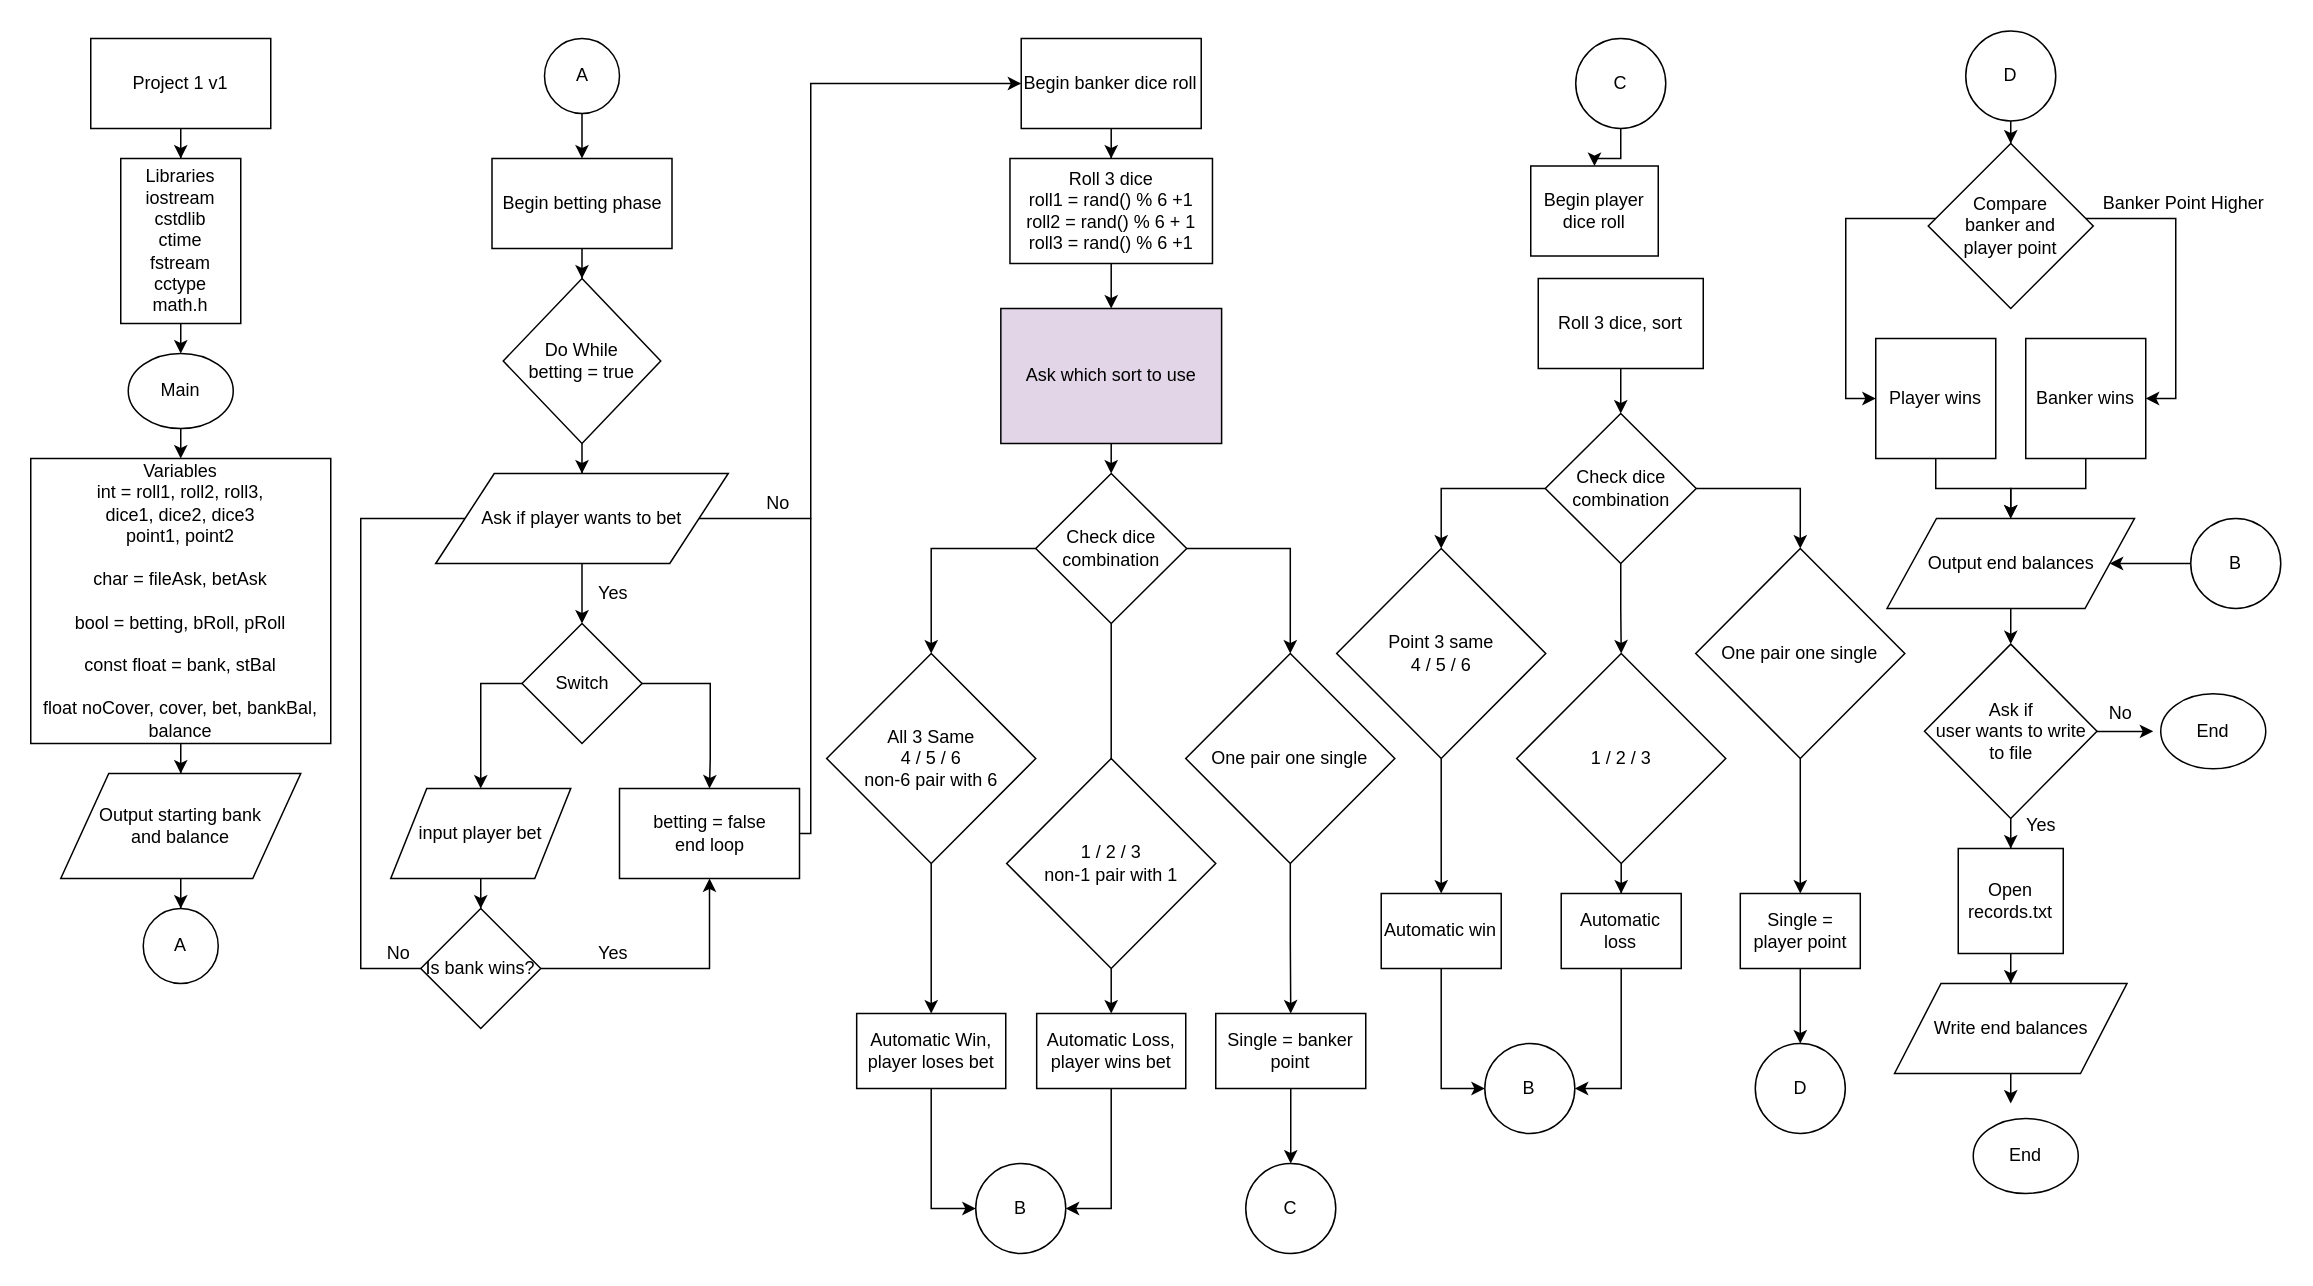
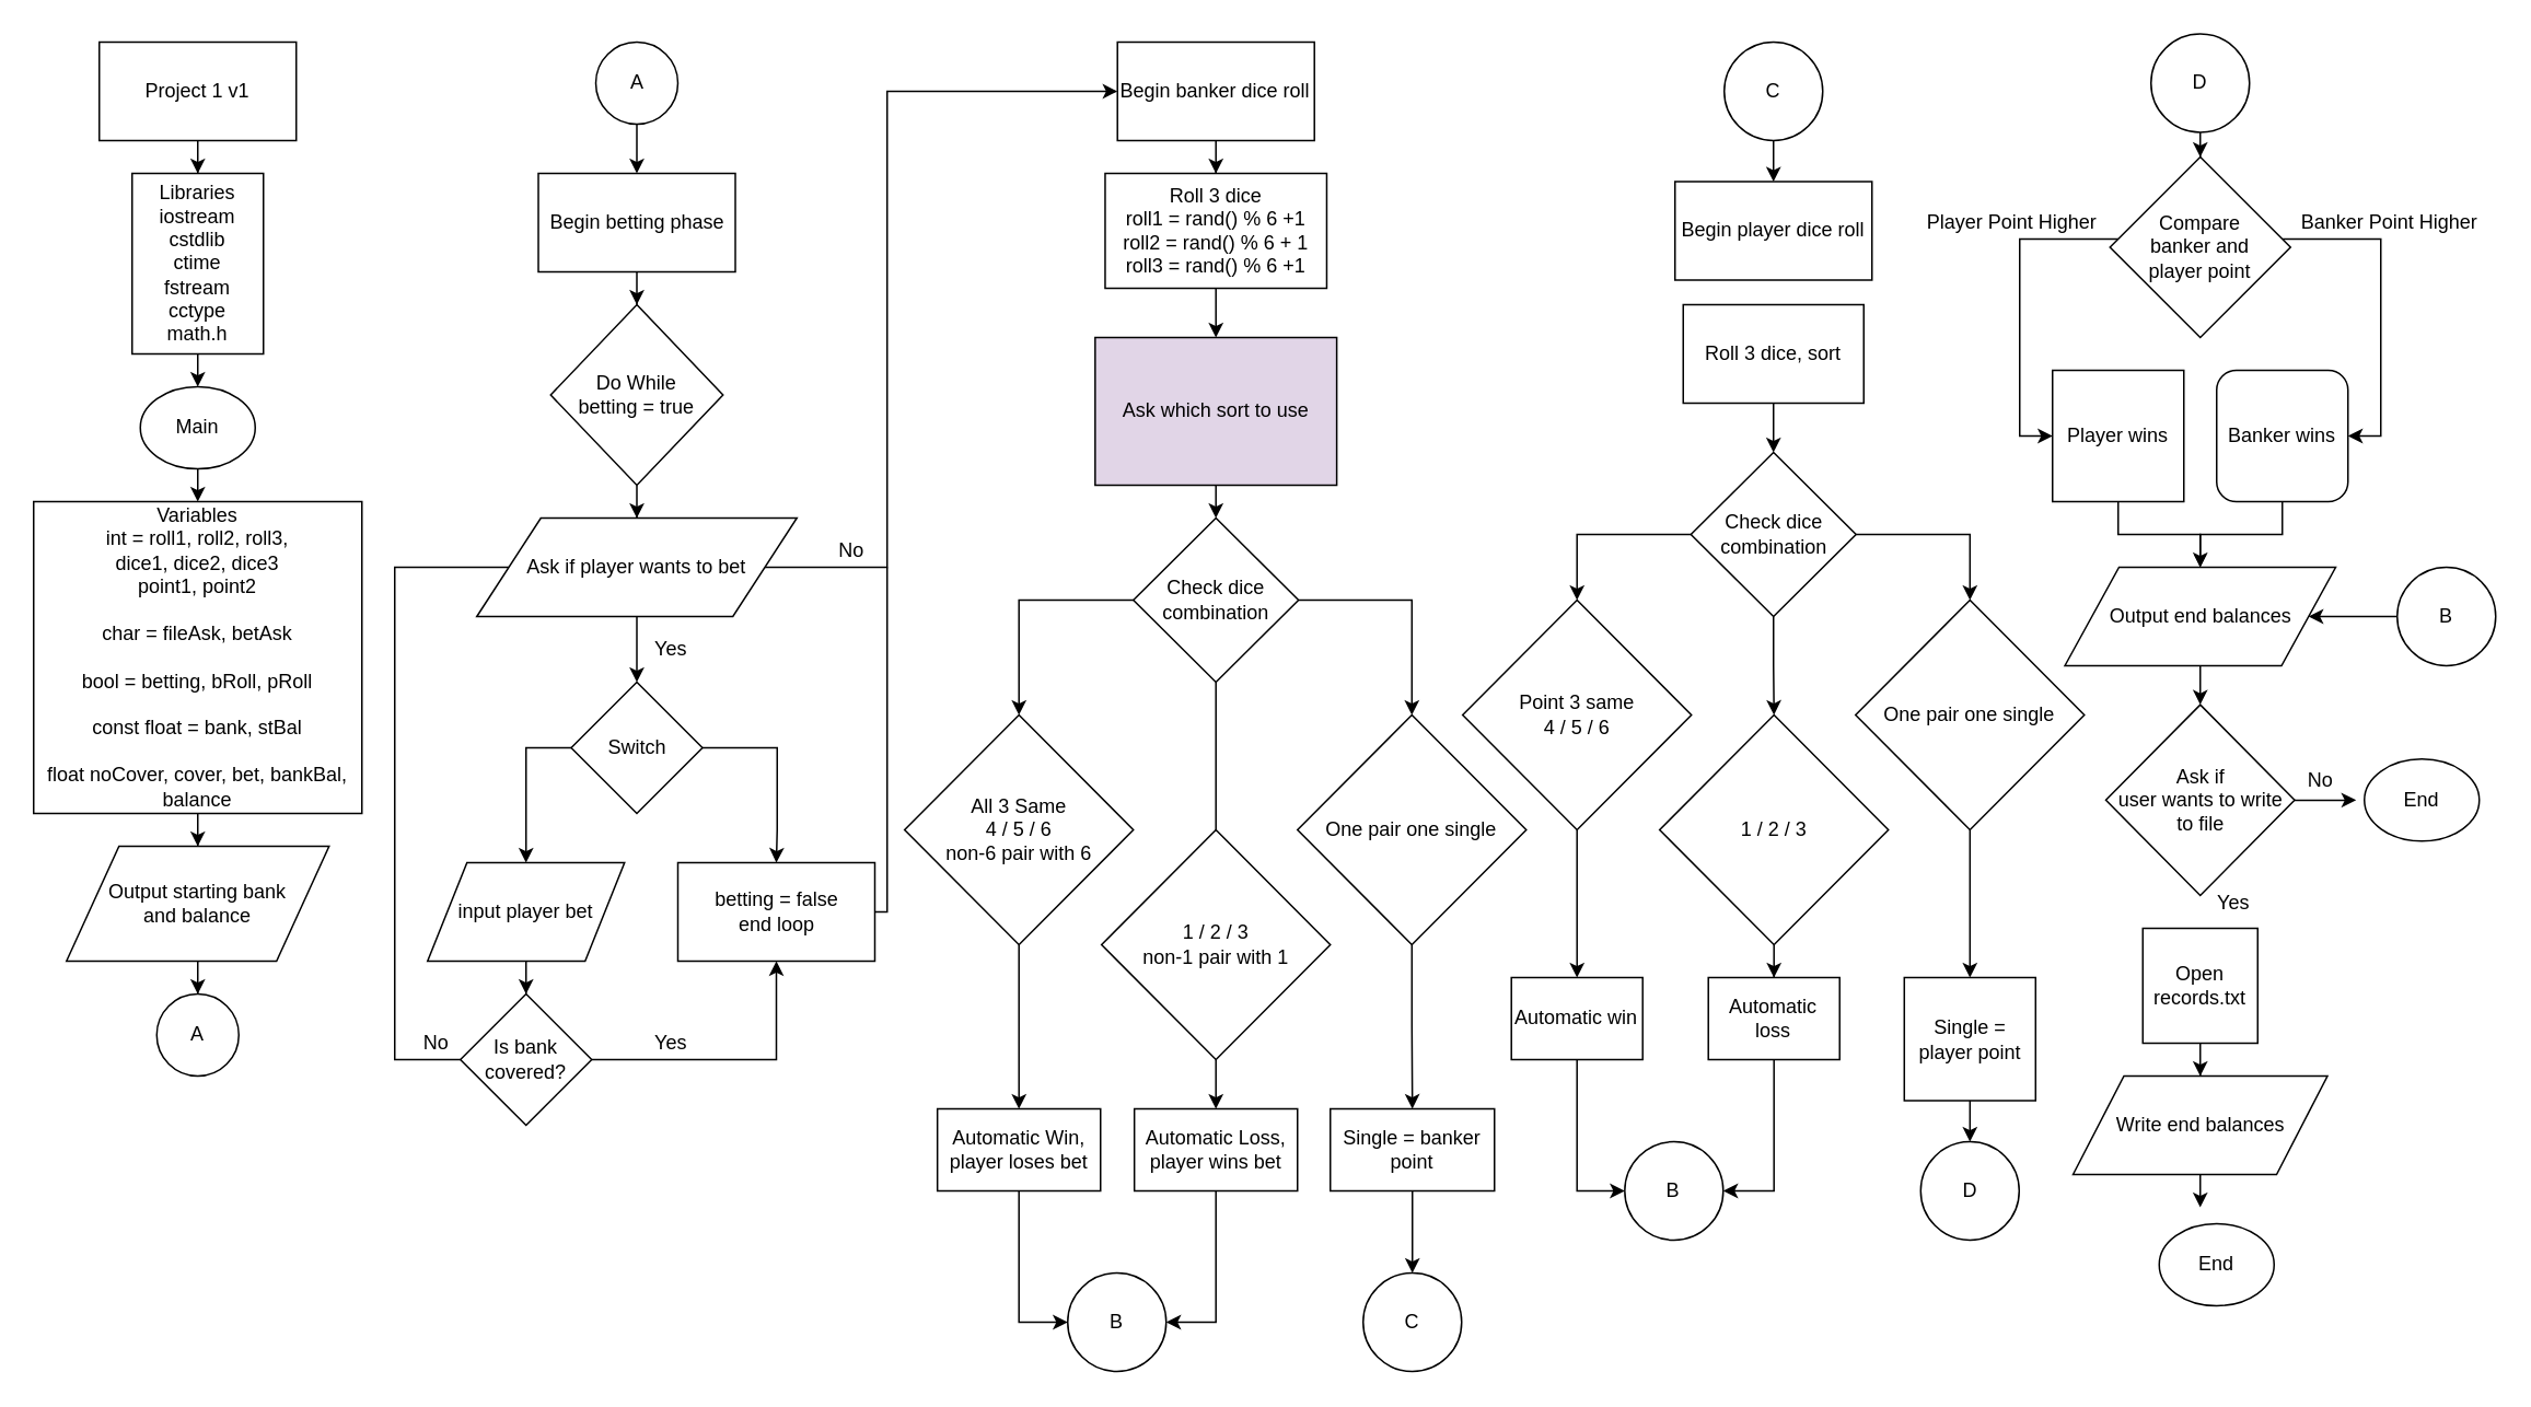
+ <mxCell id="86" value="Player Point Higher" style="text;html=1;align=center;verticalAlign=middle;resizable=0;points=[];autosize=1;" parent="1" vertex="1"><mxGeometry x="1165" y="125" width="120" height="20" as="geometry" /></mxCell>
- <mxCell id="55" value="Begin player dice roll" style="rounded=0;whiteSpace=wrap;html=1;" parent="1" vertex="1"><mxGeometry x="1020" y="110" width="85" height="60" as="geometry" /></mxCell>
+ <mxCell id="55" value="Begin player dice roll" style="rounded=0;whiteSpace=wrap;html=1;" parent="1" vertex="1"><mxGeometry x="1020" y="110" width="120" height="60" as="geometry" /></mxCell>
- <mxCell id="78" value="Banker wins" style="whiteSpace=wrap;html=1;aspect=fixed;" parent="1" vertex="1"><mxGeometry x="1350" y="225" width="80" height="80" as="geometry" /></mxCell>
+ <mxCell id="78" value="Banker wins" style="whiteSpace=wrap;html=1;aspect=fixed;rounded=1;" parent="1" vertex="1"><mxGeometry x="1350" y="225" width="80" height="80" as="geometry" /></mxCell>
- <mxCell id="75" style="edgeStyle=orthogonalEdgeStyle;rounded=0;orthogonalLoop=1;jettySize=auto;html=1;entryX=0.5;entryY=0;entryDx=0;entryDy=0;endArrow=classic;endFill=1;" parent="1" source="76" target="80" edge="1"><mxGeometry relative="1" as="geometry" /></mxCell>
+ <mxCell id="75" style="edgeStyle=orthogonalEdgeStyle;rounded=0;orthogonalLoop=1;jettySize=auto;html=1;entryX=0.5;entryY=0;entryDx=0;entryDy=0;endArrow=open;endFill=1;" parent="1" source="76" target="80" edge="1"><mxGeometry relative="1" as="geometry" /></mxCell>
- <mxCell id="84" style="edgeStyle=orthogonalEdgeStyle;rounded=0;orthogonalLoop=1;jettySize=auto;html=1;endArrow=classic;endFill=1;" parent="1" source="85" target="90" edge="1"><mxGeometry relative="1" as="geometry" /></mxCell>
- <mxCell id="67" value="Single = player point" style="rounded=0;whiteSpace=wrap;html=1;" parent="1" vertex="1"><mxGeometry x="1159.69" y="595" width="80" height="50" as="geometry" /></mxCell>
+ <mxCell id="67" value="Single = player point" style="rounded=0;whiteSpace=wrap;html=1;" parent="1" vertex="1"><mxGeometry x="1159.69" y="595" width="80" height="75" as="geometry" /></mxCell>
- <mxCell id="32" value="Is bank wins?" style="rhombus;whiteSpace=wrap;html=1;" parent="1" vertex="1"><mxGeometry x="280" y="605" width="80" height="80" as="geometry" /></mxCell>
+ <mxCell id="32" value="Is bank covered?" style="rhombus;whiteSpace=wrap;html=1;" parent="1" vertex="1"><mxGeometry x="280" y="605" width="80" height="80" as="geometry" /></mxCell>
